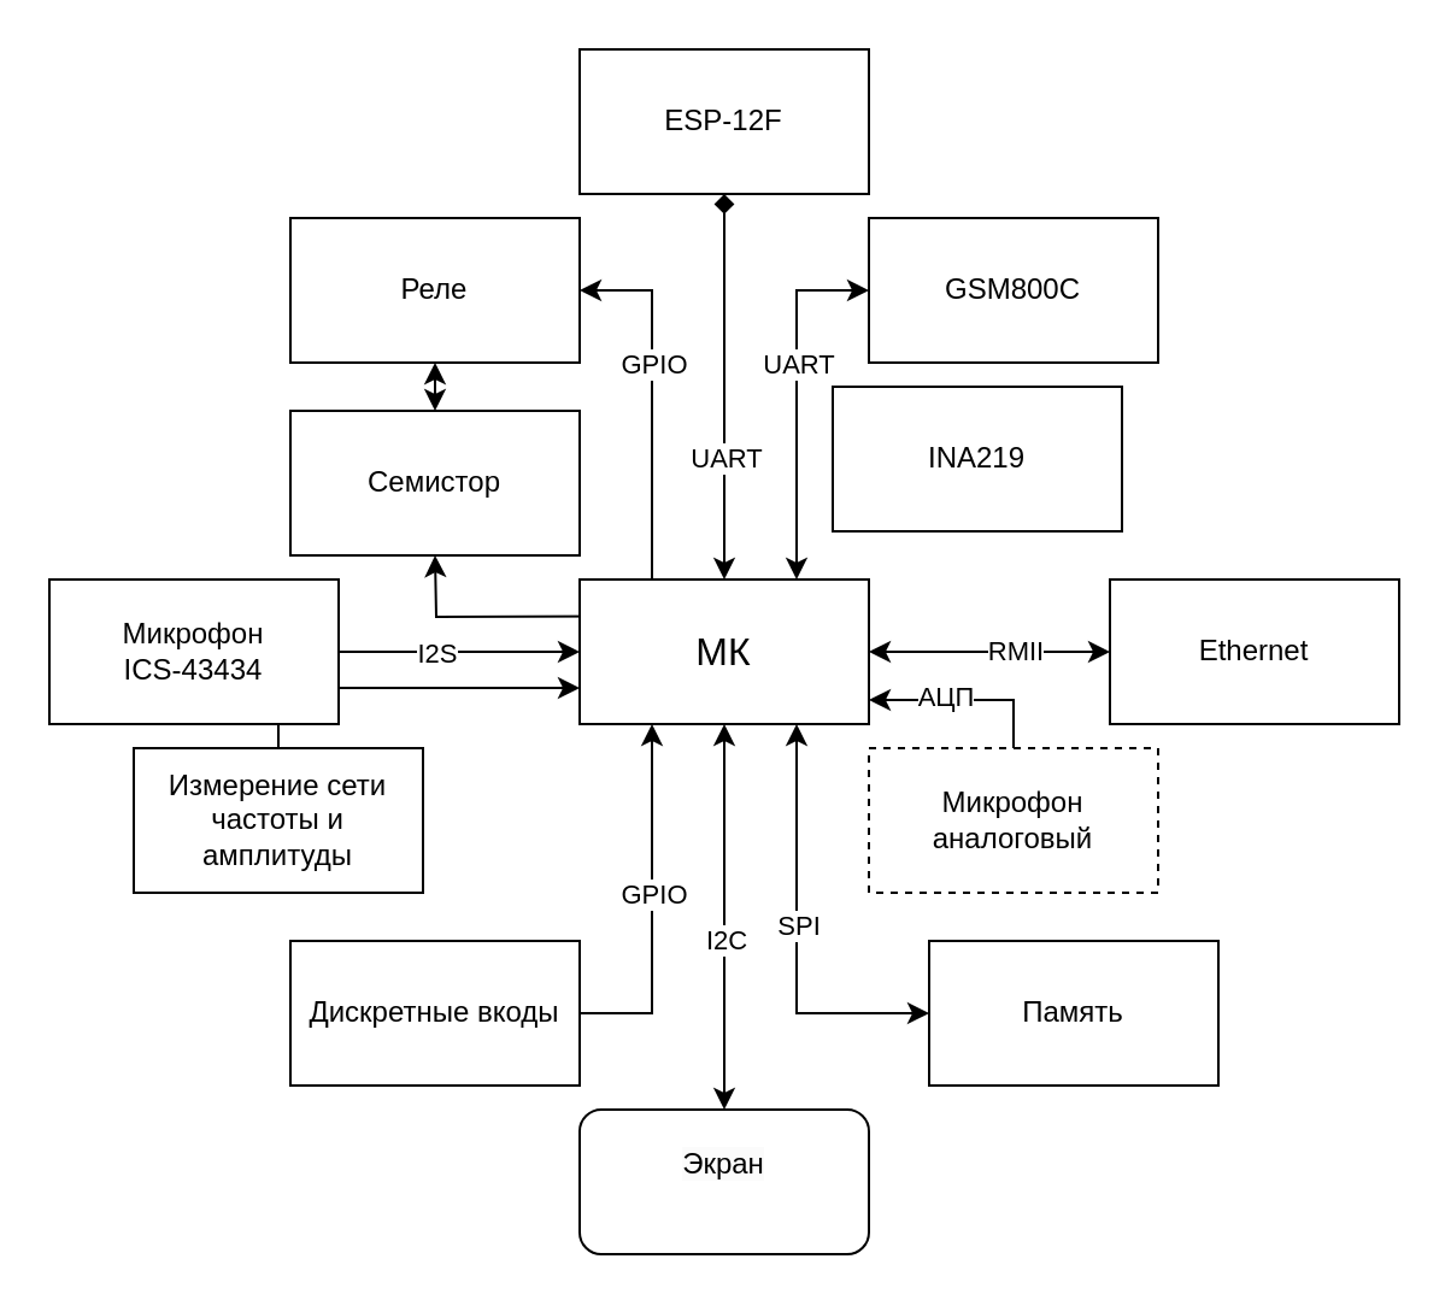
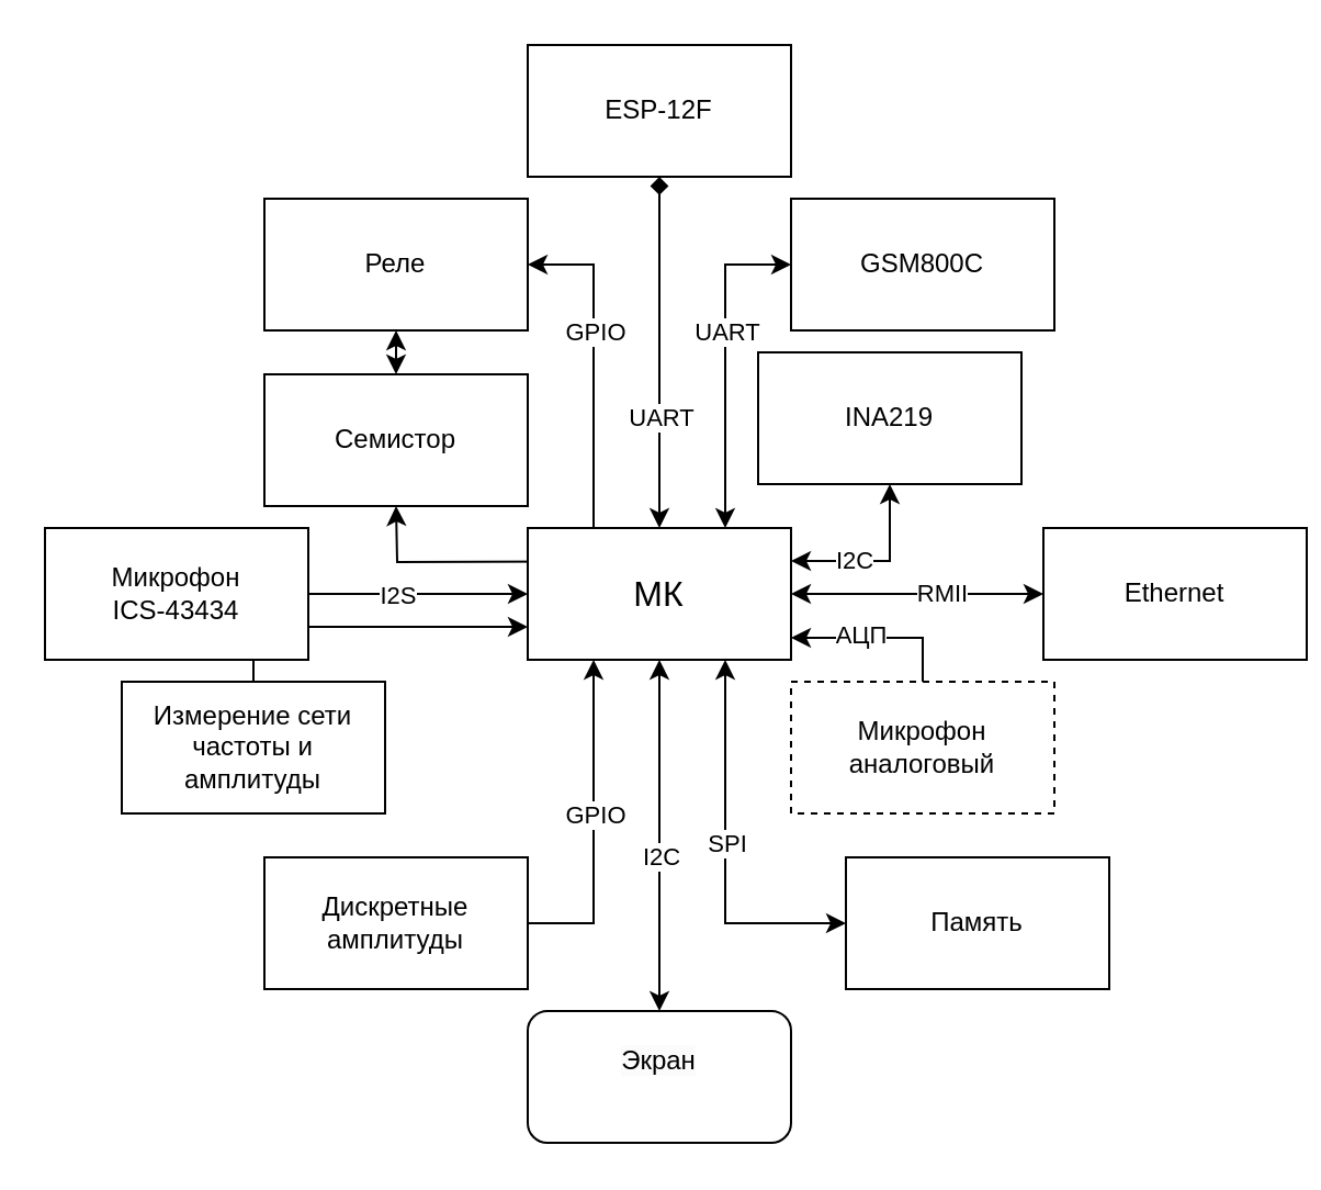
+ <mxCell id="9" style="edgeStyle=orthogonalEdgeStyle;rounded=0;orthogonalLoop=1;jettySize=auto;html=1;exitX=1;exitY=0.25;exitDx=0;exitDy=0;entryX=0.5;entryY=1;entryDx=0;entryDy=0;startArrow=classic;startFill=1;" parent="1" source="13" target="24" edge="1"><mxGeometry relative="1" as="geometry" /></mxCell>
+ <mxCell id="10" value="I2C" style="edgeLabel;html=1;align=center;verticalAlign=middle;resizable=0;points=[];" parent="9" vertex="1" connectable="0"><mxGeometry x="-0.295" y="1" relative="1" as="geometry"><mxPoint as="offset" /></mxGeometry></mxCell>
- <mxCell id="25" value="Ethernet" style="rounded=0;whiteSpace=wrap;html=1;" parent="1" vertex="1"><mxGeometry x="460" y="240" width="120" height="60" as="geometry" /></mxCell>
+ <mxCell id="25" value="Ethernet" style="rounded=0;whiteSpace=wrap;html=1;" parent="1" vertex="1"><mxGeometry x="475" y="240" width="120" height="60" as="geometry" /></mxCell>
- <mxCell id="38" value="Дискретные вкоды" style="rounded=0;whiteSpace=wrap;html=1;" parent="1" vertex="1"><mxGeometry x="120" y="390" width="120" height="60" as="geometry" /></mxCell>
+ <mxCell id="38" value="Дискретные амплитуды" style="rounded=0;whiteSpace=wrap;html=1;" parent="1" vertex="1"><mxGeometry x="120" y="390" width="120" height="60" as="geometry" /></mxCell>
